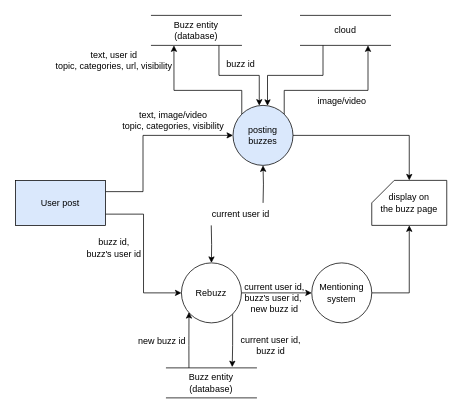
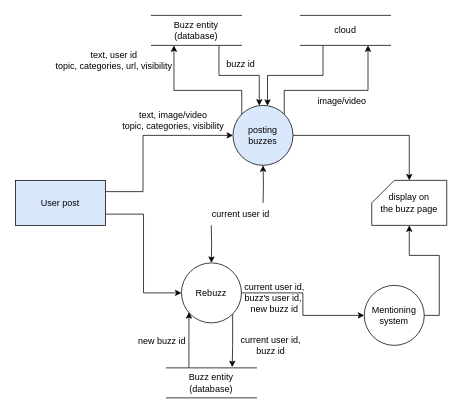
- <mxCell id="26" value="buzz id, &lt;br&gt;buzz's user id" style="text;html=1;align=center;verticalAlign=middle;resizable=0;points=[];autosize=1;strokeColor=none;fillColor=none;" parent="1" vertex="1"><mxGeometry x="101.25" y="310" width="100" height="40" as="geometry" /></mxCell>
- <mxCell id="17" value="Mentioning system" style="ellipse;whiteSpace=wrap;html=1;aspect=fixed;" parent="1" vertex="1"><mxGeometry x="415" y="350" width="80" height="80" as="geometry" /></mxCell>
+ <mxCell id="17" value="Mentioning system" style="ellipse;whiteSpace=wrap;html=1;aspect=fixed;" parent="1" vertex="1"><mxGeometry x="485" y="380" width="80" height="80" as="geometry" /></mxCell>
